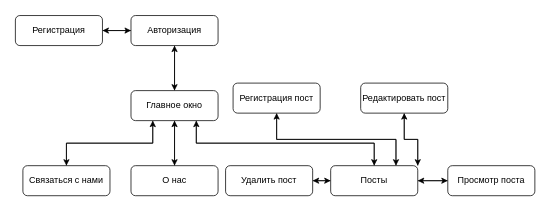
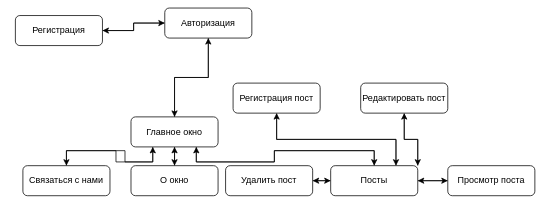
- <mxCell id="9" value="Авторизация" style="rounded=1;whiteSpace=wrap;html=1;" vertex="1" parent="1"><mxGeometry x="174" y="20" width="116" height="40" as="geometry" /></mxCell>
+ <mxCell id="9" value="Авторизация" style="rounded=1;whiteSpace=wrap;html=1;" vertex="1" parent="1"><mxGeometry x="219" y="10" width="116" height="40" as="geometry" /></mxCell>
- <mxCell id="6" value="Главное окно" style="rounded=1;whiteSpace=wrap;html=1;" vertex="1" parent="1"><mxGeometry x="174" y="120" width="116" height="40" as="geometry" /></mxCell>
+ <mxCell id="6" value="Главное окно" style="rounded=1;whiteSpace=wrap;html=1;" vertex="1" parent="1"><mxGeometry x="174" y="155" width="116" height="40" as="geometry" /></mxCell>
- <mxCell id="15" value="О нас" style="rounded=1;whiteSpace=wrap;html=1;" vertex="1" parent="1"><mxGeometry x="174" y="220" width="116" height="40" as="geometry" /></mxCell>
+ <mxCell id="15" value="О окно" style="rounded=1;whiteSpace=wrap;html=1;" vertex="1" parent="1"><mxGeometry x="174" y="220" width="116" height="40" as="geometry" /></mxCell>
